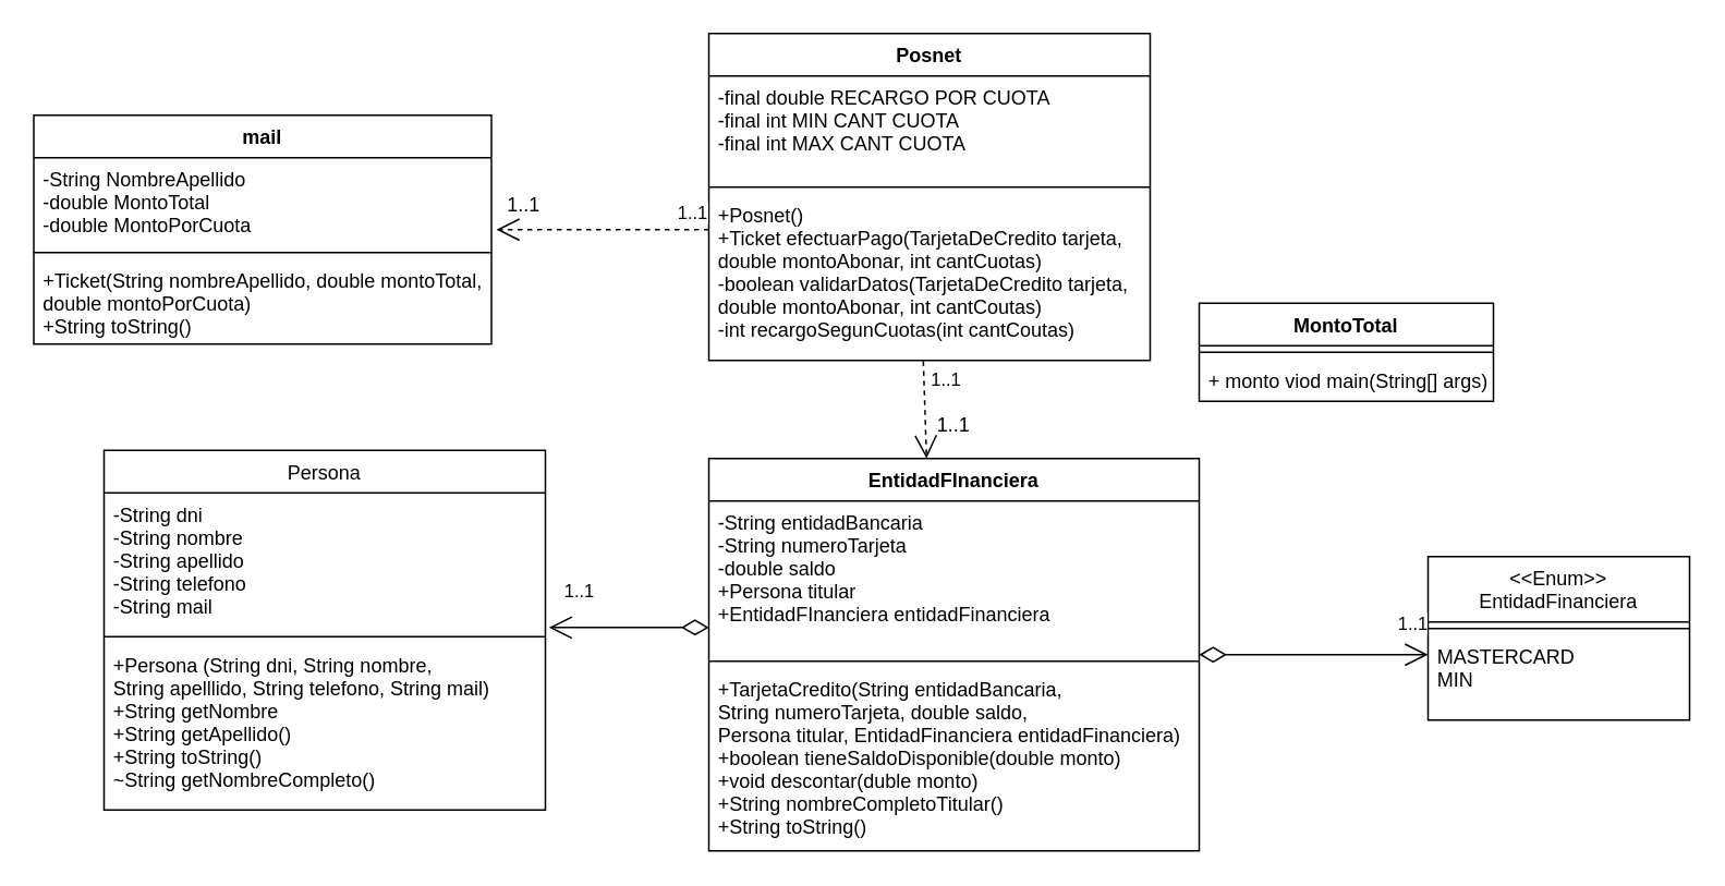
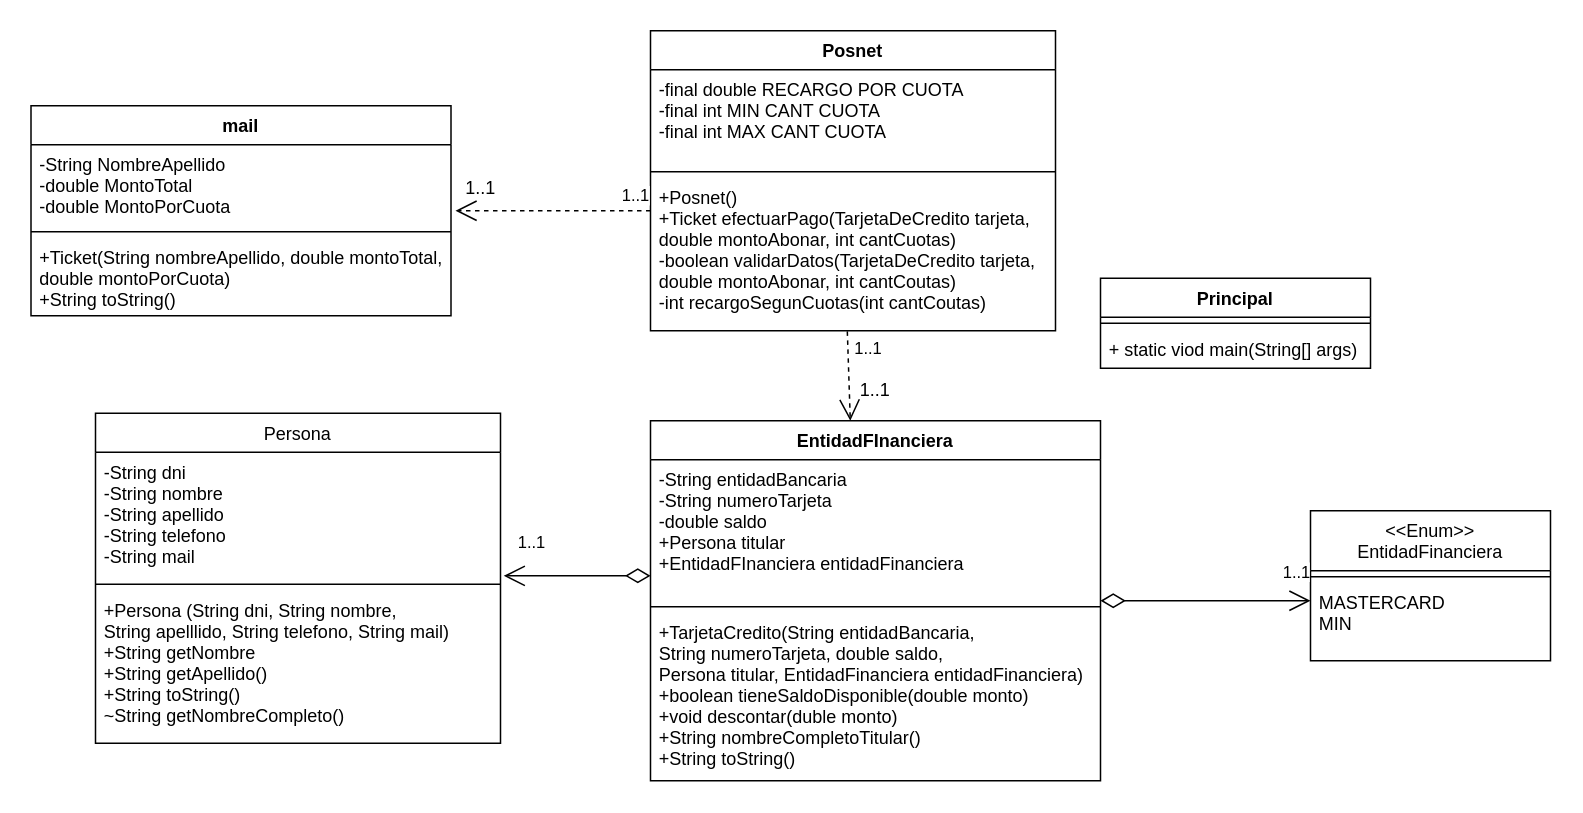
- <mxCell id="23" value="MontoTotal" style="swimlane;fontStyle=1;align=center;verticalAlign=top;childLayout=stackLayout;horizontal=1;startSize=26;horizontalStack=0;resizeParent=1;resizeParentMax=0;resizeLast=0;collapsible=1;marginBottom=0;" parent="1" vertex="1"><mxGeometry x="733" y="185" width="180" height="60" as="geometry" /></mxCell>
+ <mxCell id="23" value="Principal" style="swimlane;fontStyle=1;align=center;verticalAlign=top;childLayout=stackLayout;horizontal=1;startSize=26;horizontalStack=0;resizeParent=1;resizeParentMax=0;resizeLast=0;collapsible=1;marginBottom=0;" parent="1" vertex="1"><mxGeometry x="733" y="185" width="180" height="60" as="geometry" /></mxCell>
- <mxCell id="25" value="+ monto viod main(String[] args)" style="text;strokeColor=none;fillColor=none;align=left;verticalAlign=top;spacingLeft=4;spacingRight=4;overflow=hidden;rotatable=0;points=[[0,0.5],[1,0.5]];portConstraint=eastwest;" parent="23" vertex="1"><mxGeometry y="34" width="180" height="26" as="geometry" /></mxCell>
+ <mxCell id="25" value="+ static viod main(String[] args)" style="text;strokeColor=none;fillColor=none;align=left;verticalAlign=top;spacingLeft=4;spacingRight=4;overflow=hidden;rotatable=0;points=[[0,0.5],[1,0.5]];portConstraint=eastwest;" parent="23" vertex="1"><mxGeometry y="34" width="180" height="26" as="geometry" /></mxCell>
